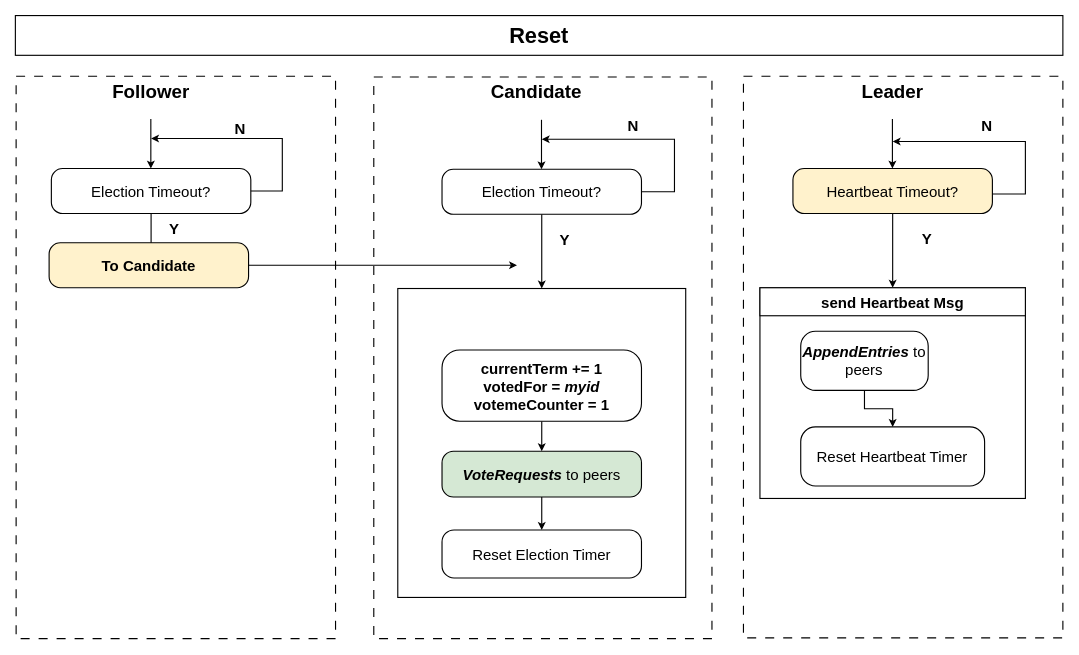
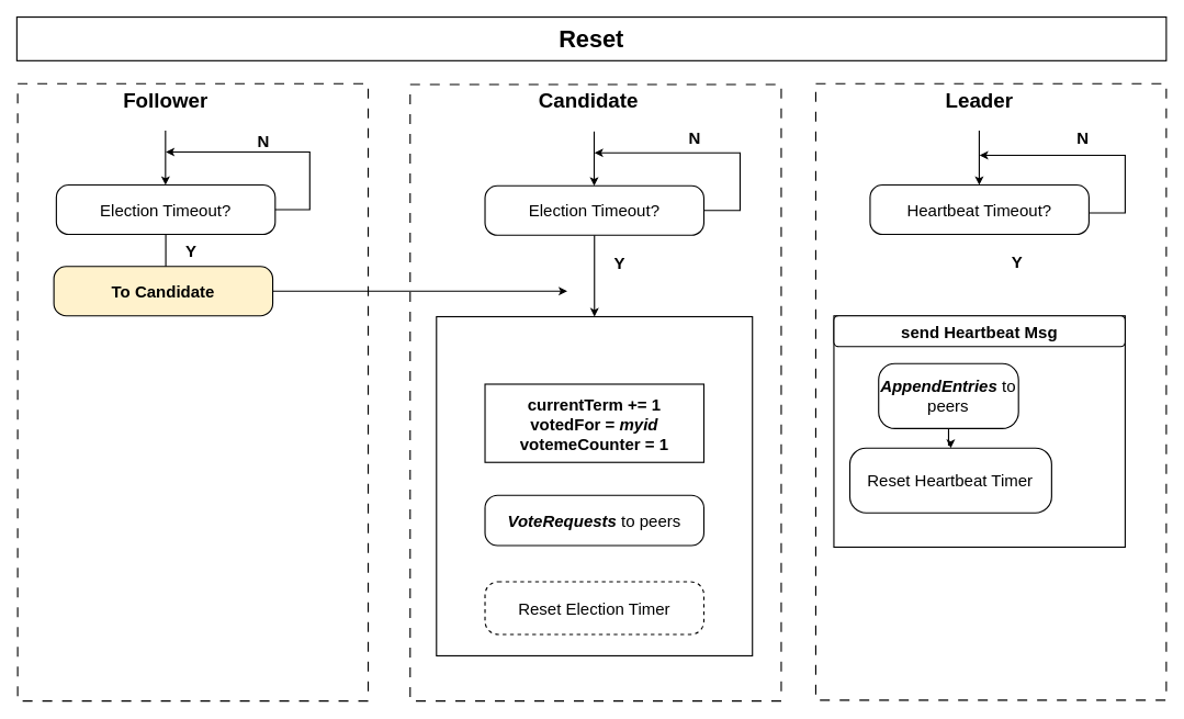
- <mxCell id="30" value="&lt;font style=&quot;font-size: 20px;&quot;&gt;Heartbeat Timeout?&lt;/font&gt;" style="rounded=1;whiteSpace=wrap;html=1;arcSize=25;strokeWidth=1.5;fillColor=#fff2cc;" parent="1" vertex="1"><mxGeometry x="1057" y="224" width="266" height="60" as="geometry" /></mxCell>
+ <mxCell id="30" value="&lt;font style=&quot;font-size: 20px;&quot;&gt;Heartbeat Timeout?&lt;/font&gt;" style="rounded=1;whiteSpace=wrap;html=1;arcSize=25;strokeWidth=1.5;" parent="1" vertex="1"><mxGeometry x="1057" y="224" width="266" height="60" as="geometry" /></mxCell>
- <mxCell id="29" style="edgeStyle=orthogonalEdgeStyle;rounded=0;orthogonalLoop=1;jettySize=auto;html=1;strokeWidth=1.5;" parent="1" source="30" target="34" edge="1"><mxGeometry relative="1" as="geometry" /></mxCell>
- <mxCell id="34" value="&lt;span style=&quot;font-size: 20px;&quot;&gt;&lt;b&gt;send Heartbeat Msg&lt;/b&gt;&lt;/span&gt;" style="rounded=0;whiteSpace=wrap;html=1;strokeWidth=1.5;" parent="32" vertex="1"><mxGeometry width="354" height="37.328" as="geometry" /></mxCell>
+ <mxCell id="34" value="&lt;span style=&quot;font-size: 20px;&quot;&gt;&lt;b&gt;send Heartbeat Msg&lt;/b&gt;&lt;/span&gt;" style="whiteSpace=wrap;html=1;strokeWidth=1.5;rounded=1;" parent="32" vertex="1"><mxGeometry width="354" height="37.328" as="geometry" /></mxCell>
- <mxCell id="9" value="&lt;span style=&quot;font-size: 20px;&quot;&gt;&lt;b&gt;currentTerm += 1&lt;br&gt;votedFor = &lt;/b&gt;&lt;i&gt;&lt;b&gt;myid&lt;/b&gt;&lt;br&gt;&lt;/i&gt;&lt;b&gt;votemeCounter = 1&lt;/b&gt;&lt;br&gt;&lt;/span&gt;" style="rounded=1;whiteSpace=wrap;html=1;arcSize=25;strokeWidth=1.5;" parent="1" vertex="1"><mxGeometry x="589" y="466" width="266" height="95" as="geometry" /></mxCell>
+ <mxCell id="9" value="&lt;span style=&quot;font-size: 20px;&quot;&gt;&lt;b&gt;currentTerm += 1&lt;br&gt;votedFor = &lt;/b&gt;&lt;i&gt;&lt;b&gt;myid&lt;/b&gt;&lt;br&gt;&lt;/i&gt;&lt;b&gt;votemeCounter = 1&lt;/b&gt;&lt;br&gt;&lt;/span&gt;" style="whiteSpace=wrap;html=1;arcSize=25;strokeWidth=1.5;rounded=0;" parent="1" vertex="1"><mxGeometry x="589" y="466" width="266" height="95" as="geometry" /></mxCell>
- <mxCell id="8" style="edgeStyle=orthogonalEdgeStyle;rounded=0;orthogonalLoop=1;jettySize=auto;html=1;strokeWidth=1.5;" parent="1" source="9" target="11" edge="1"><mxGeometry relative="1" as="geometry" /></mxCell>
- <mxCell id="36" value="&lt;span style=&quot;font-size: 20px;&quot;&gt;Reset Heartbeat Timer&lt;br&gt;&lt;/span&gt;" style="rounded=1;whiteSpace=wrap;html=1;arcSize=25;strokeWidth=1.5;" parent="32" vertex="1"><mxGeometry x="54.391" y="185.605" width="245.219" height="78.804" as="geometry" /></mxCell>
+ <mxCell id="36" value="&lt;span style=&quot;font-size: 20px;&quot;&gt;Reset Heartbeat Timer&lt;br&gt;&lt;/span&gt;" style="rounded=1;whiteSpace=wrap;html=1;arcSize=25;strokeWidth=1.5;" parent="32" vertex="1"><mxGeometry x="19.391" y="160.605" width="245.219" height="78.804" as="geometry" /></mxCell>
- <mxCell id="11" value="&lt;span style=&quot;font-size: 20px;&quot;&gt;&lt;i&gt;&lt;b&gt;VoteRequests&lt;/b&gt;&lt;/i&gt; to peers&lt;br&gt;&lt;/span&gt;" style="rounded=1;whiteSpace=wrap;html=1;arcSize=25;strokeWidth=1.5;fillColor=#d5e8d4;" parent="1" vertex="1"><mxGeometry x="589" y="601" width="266" height="61" as="geometry" /></mxCell>
+ <mxCell id="11" value="&lt;span style=&quot;font-size: 20px;&quot;&gt;&lt;i&gt;&lt;b&gt;VoteRequests&lt;/b&gt;&lt;/i&gt; to peers&lt;br&gt;&lt;/span&gt;" style="rounded=1;whiteSpace=wrap;html=1;arcSize=25;strokeWidth=1.5;" parent="1" vertex="1"><mxGeometry x="589" y="601" width="266" height="61" as="geometry" /></mxCell>
- <mxCell id="10" style="edgeStyle=orthogonalEdgeStyle;rounded=0;orthogonalLoop=1;jettySize=auto;html=1;entryX=0.5;entryY=0;entryDx=0;entryDy=0;strokeWidth=1.5;" parent="1" source="11" target="26" edge="1"><mxGeometry relative="1" as="geometry" /></mxCell>
- <mxCell id="26" value="&lt;font style=&quot;font-size: 20px;&quot;&gt;Reset Election Timer&lt;/font&gt;" style="rounded=1;whiteSpace=wrap;html=1;arcSize=25;strokeWidth=1.5;" parent="1" vertex="1"><mxGeometry x="589" y="706" width="266" height="64" as="geometry" /></mxCell>
+ <mxCell id="26" value="&lt;font style=&quot;font-size: 20px;&quot;&gt;Reset Election Timer&lt;/font&gt;" style="rounded=1;whiteSpace=wrap;html=1;arcSize=25;strokeWidth=1.5;dashed=1;" parent="1" vertex="1"><mxGeometry x="589" y="706" width="266" height="64" as="geometry" /></mxCell>
